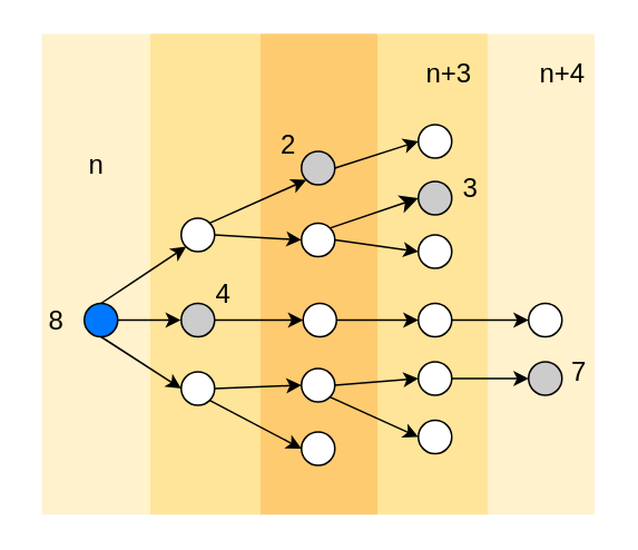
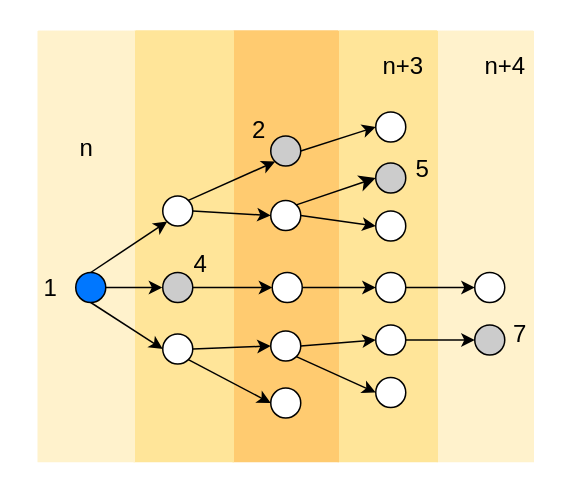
- <mxCell id="45" value="3" style="text;html=1;strokeColor=none;fillColor=none;align=center;verticalAlign=middle;whiteSpace=wrap;rounded=0;fontSize=16;" vertex="1" parent="1"><mxGeometry x="268" y="101" width="27" height="21" as="geometry" /></mxCell>
+ <mxCell id="45" value="5" style="text;html=1;strokeColor=none;fillColor=none;align=center;verticalAlign=middle;whiteSpace=wrap;rounded=0;fontSize=16;" vertex="1" parent="1"><mxGeometry x="268" y="101" width="27" height="21" as="geometry" /></mxCell>
- <mxCell id="43" value="8" style="text;html=1;strokeColor=none;fillColor=none;align=center;verticalAlign=middle;whiteSpace=wrap;rounded=0;fontSize=16;" vertex="1" parent="1"><mxGeometry x="20" y="180" width="27" height="21" as="geometry" /></mxCell>
+ <mxCell id="43" value="1" style="text;html=1;strokeColor=none;fillColor=none;align=center;verticalAlign=middle;whiteSpace=wrap;rounded=0;fontSize=16;" vertex="1" parent="1"><mxGeometry x="20" y="180" width="27" height="21" as="geometry" /></mxCell>
